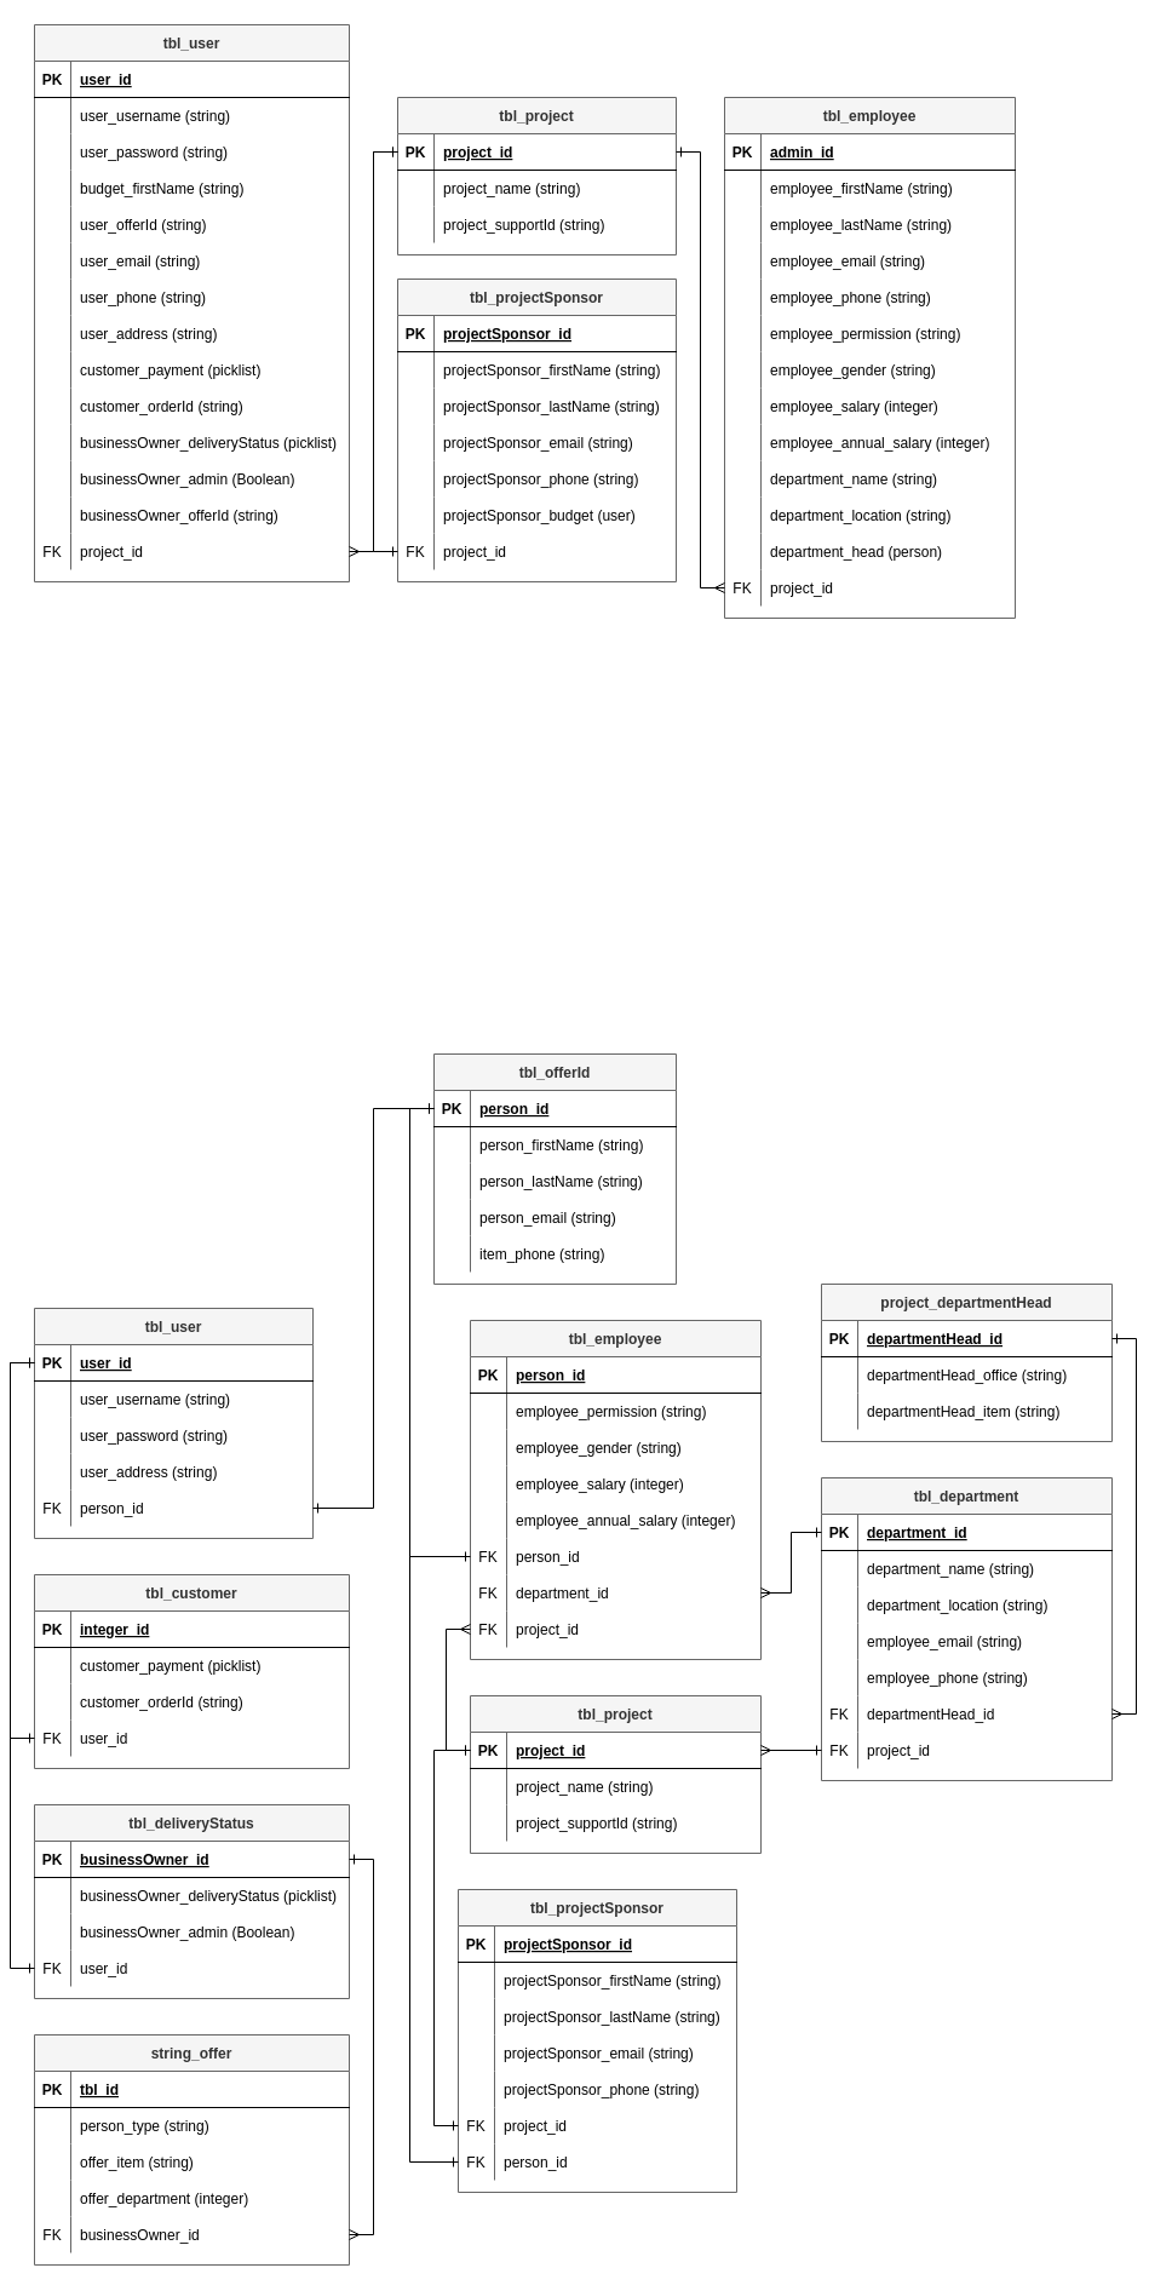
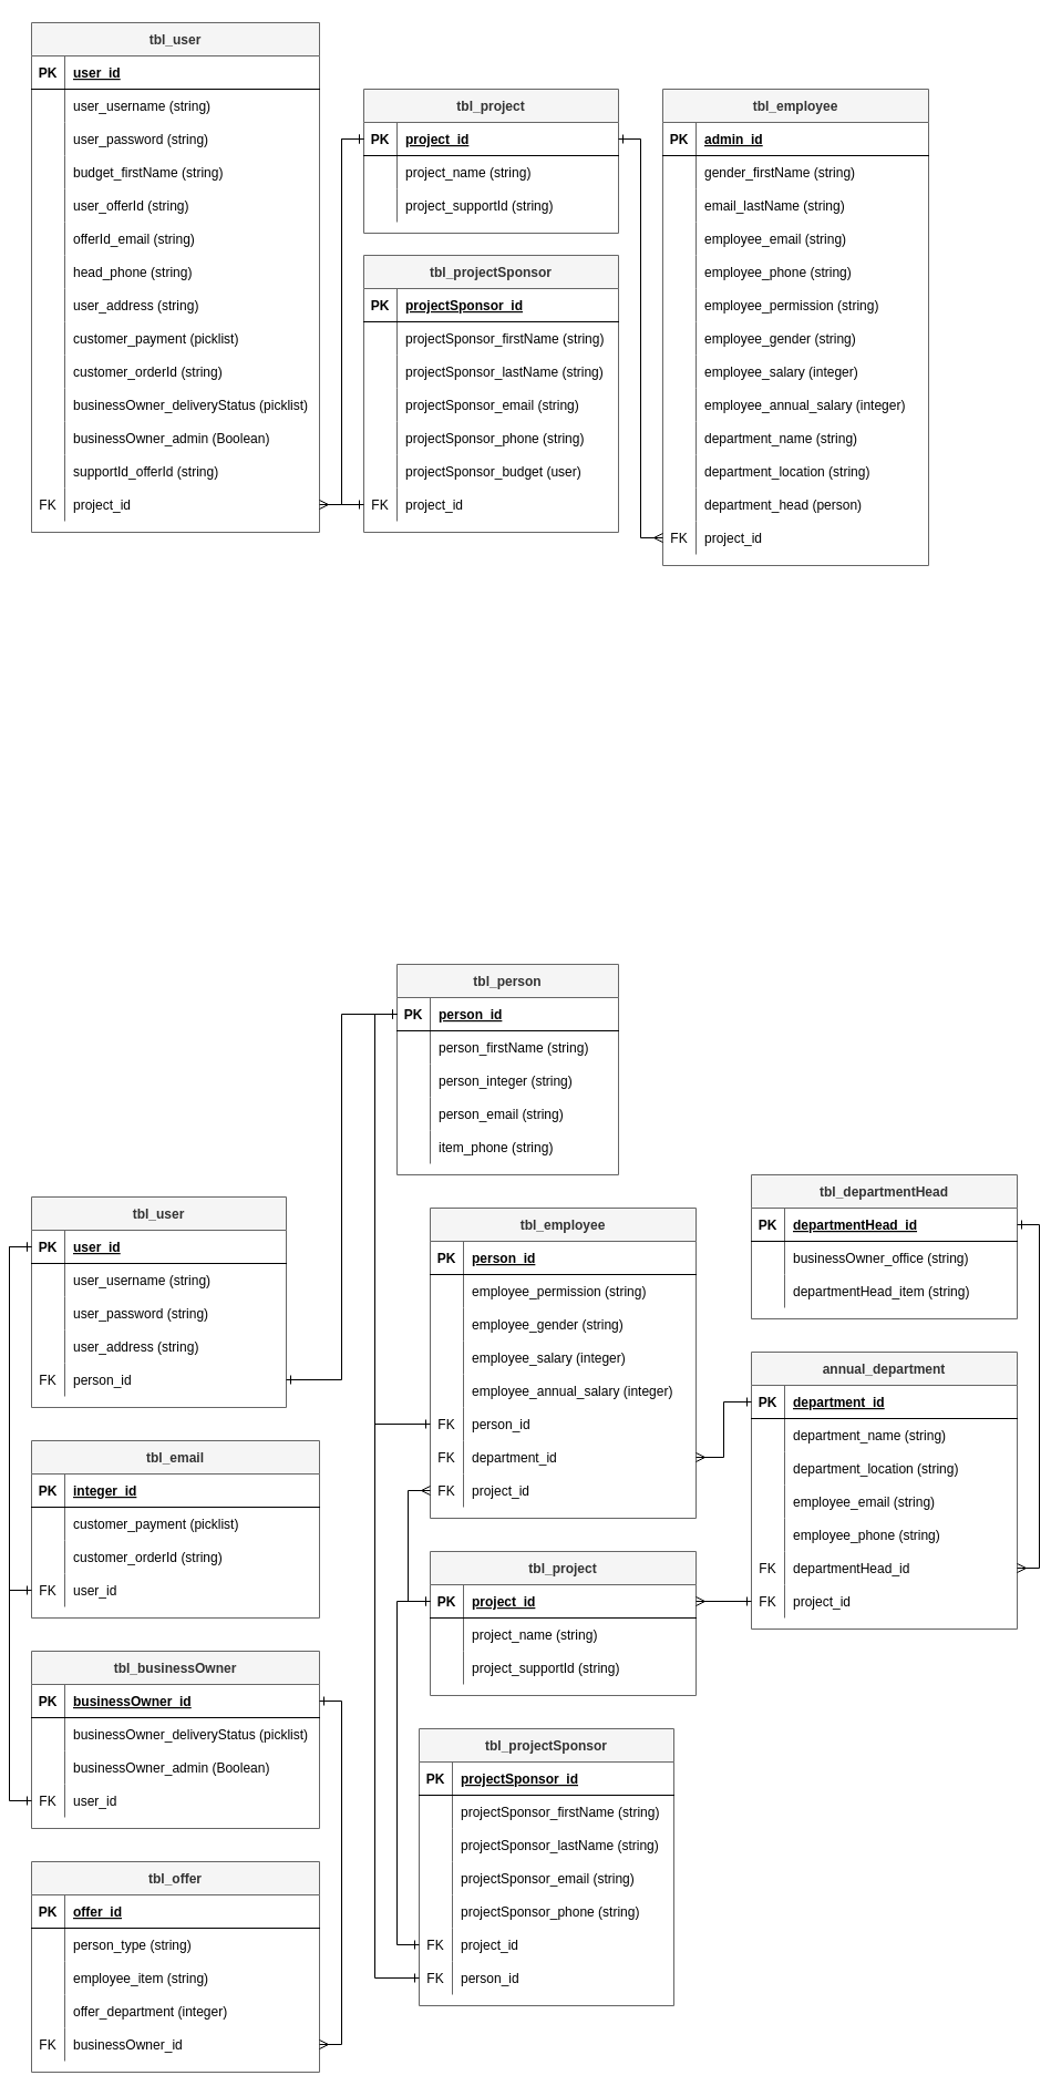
- <mxCell id="8" value="employee_firstName (string)" style="shape=partialRectangle;connectable=0;fillColor=none;top=0;left=0;bottom=0;right=0;align=left;spacingLeft=6;overflow=hidden;" parent="6" vertex="1"><mxGeometry x="30" width="210" height="30" as="geometry"><mxRectangle width="210" height="30" as="alternateBounds" /></mxGeometry></mxCell>
+ <mxCell id="8" value="gender_firstName (string)" style="shape=partialRectangle;connectable=0;fillColor=none;top=0;left=0;bottom=0;right=0;align=left;spacingLeft=6;overflow=hidden;" parent="6" vertex="1"><mxGeometry x="30" width="210" height="30" as="geometry"><mxRectangle width="210" height="30" as="alternateBounds" /></mxGeometry></mxCell>
- <mxCell id="11" value="employee_lastName (string)" style="shape=partialRectangle;connectable=0;fillColor=none;top=0;left=0;bottom=0;right=0;align=left;spacingLeft=6;overflow=hidden;" parent="9" vertex="1"><mxGeometry x="30" width="210" height="30" as="geometry"><mxRectangle width="210" height="30" as="alternateBounds" /></mxGeometry></mxCell>
+ <mxCell id="11" value="email_lastName (string)" style="shape=partialRectangle;connectable=0;fillColor=none;top=0;left=0;bottom=0;right=0;align=left;spacingLeft=6;overflow=hidden;" parent="9" vertex="1"><mxGeometry x="30" width="210" height="30" as="geometry"><mxRectangle width="210" height="30" as="alternateBounds" /></mxGeometry></mxCell>
- <mxCell id="70" value="user_email (string)" style="shape=partialRectangle;connectable=0;fillColor=none;top=0;left=0;bottom=0;right=0;align=left;spacingLeft=6;overflow=hidden;" parent="68" vertex="1"><mxGeometry x="30" width="230" height="30" as="geometry"><mxRectangle width="230" height="30" as="alternateBounds" /></mxGeometry></mxCell>
+ <mxCell id="70" value="offerId_email (string)" style="shape=partialRectangle;connectable=0;fillColor=none;top=0;left=0;bottom=0;right=0;align=left;spacingLeft=6;overflow=hidden;" parent="68" vertex="1"><mxGeometry x="30" width="230" height="30" as="geometry"><mxRectangle width="230" height="30" as="alternateBounds" /></mxGeometry></mxCell>
- <mxCell id="73" value="user_phone (string)" style="shape=partialRectangle;connectable=0;fillColor=none;top=0;left=0;bottom=0;right=0;align=left;spacingLeft=6;overflow=hidden;" parent="71" vertex="1"><mxGeometry x="30" width="230" height="30" as="geometry"><mxRectangle width="230" height="30" as="alternateBounds" /></mxGeometry></mxCell>
+ <mxCell id="73" value="head_phone (string)" style="shape=partialRectangle;connectable=0;fillColor=none;top=0;left=0;bottom=0;right=0;align=left;spacingLeft=6;overflow=hidden;" parent="71" vertex="1"><mxGeometry x="30" width="230" height="30" as="geometry"><mxRectangle width="230" height="30" as="alternateBounds" /></mxGeometry></mxCell>
- <mxCell id="91" value="businessOwner_offerId (string)" style="shape=partialRectangle;connectable=0;fillColor=none;top=0;left=0;bottom=0;right=0;align=left;spacingLeft=6;overflow=hidden;" parent="89" vertex="1"><mxGeometry x="30" width="230" height="30" as="geometry"><mxRectangle width="230" height="30" as="alternateBounds" /></mxGeometry></mxCell>
+ <mxCell id="91" value="supportId_offerId (string)" style="shape=partialRectangle;connectable=0;fillColor=none;top=0;left=0;bottom=0;right=0;align=left;spacingLeft=6;overflow=hidden;" parent="89" vertex="1"><mxGeometry x="30" width="230" height="30" as="geometry"><mxRectangle width="230" height="30" as="alternateBounds" /></mxGeometry></mxCell>
- <mxCell id="142" value="tbl_offerId" style="shape=table;startSize=30;container=1;collapsible=1;childLayout=tableLayout;fixedRows=1;rowLines=0;fontStyle=1;align=center;resizeLast=1;fillColor=#f5f5f5;fontColor=#333333;strokeColor=#666666;" parent="1" vertex="1"><mxGeometry x="350" y="870" width="200" height="190" as="geometry" /></mxCell>
+ <mxCell id="142" value="tbl_person" style="shape=table;startSize=30;container=1;collapsible=1;childLayout=tableLayout;fixedRows=1;rowLines=0;fontStyle=1;align=center;resizeLast=1;fillColor=#f5f5f5;fontColor=#333333;strokeColor=#666666;" parent="1" vertex="1"><mxGeometry x="350" y="870" width="200" height="190" as="geometry" /></mxCell>
- <mxCell id="151" value="person_lastName (string)" style="shape=partialRectangle;connectable=0;fillColor=none;top=0;left=0;bottom=0;right=0;align=left;spacingLeft=6;overflow=hidden;" parent="149" vertex="1"><mxGeometry x="30" width="170" height="30" as="geometry"><mxRectangle width="170" height="30" as="alternateBounds" /></mxGeometry></mxCell>
+ <mxCell id="151" value="person_integer (string)" style="shape=partialRectangle;connectable=0;fillColor=none;top=0;left=0;bottom=0;right=0;align=left;spacingLeft=6;overflow=hidden;" parent="149" vertex="1"><mxGeometry x="30" width="170" height="30" as="geometry"><mxRectangle width="170" height="30" as="alternateBounds" /></mxGeometry></mxCell>
- <mxCell id="279" value="project_departmentHead" style="shape=table;startSize=30;container=1;collapsible=1;childLayout=tableLayout;fixedRows=1;rowLines=0;fontStyle=1;align=center;resizeLast=1;fillColor=#f5f5f5;fontColor=#333333;strokeColor=#666666;" parent="1" vertex="1"><mxGeometry x="670" y="1060" width="240" height="130.0" as="geometry" /></mxCell>
+ <mxCell id="279" value="tbl_departmentHead" style="shape=table;startSize=30;container=1;collapsible=1;childLayout=tableLayout;fixedRows=1;rowLines=0;fontStyle=1;align=center;resizeLast=1;fillColor=#f5f5f5;fontColor=#333333;strokeColor=#666666;" parent="1" vertex="1"><mxGeometry x="670" y="1060" width="240" height="130.0" as="geometry" /></mxCell>
- <mxCell id="285" value="departmentHead_office (string)" style="shape=partialRectangle;connectable=0;fillColor=none;top=0;left=0;bottom=0;right=0;align=left;spacingLeft=6;overflow=hidden;" parent="283" vertex="1"><mxGeometry x="30" width="210" height="30" as="geometry"><mxRectangle width="210" height="30" as="alternateBounds" /></mxGeometry></mxCell>
+ <mxCell id="285" value="businessOwner_office (string)" style="shape=partialRectangle;connectable=0;fillColor=none;top=0;left=0;bottom=0;right=0;align=left;spacingLeft=6;overflow=hidden;" parent="283" vertex="1"><mxGeometry x="30" width="210" height="30" as="geometry"><mxRectangle width="210" height="30" as="alternateBounds" /></mxGeometry></mxCell>
- <mxCell id="120" value="tbl_department" style="shape=table;startSize=30;container=1;collapsible=1;childLayout=tableLayout;fixedRows=1;rowLines=0;fontStyle=1;align=center;resizeLast=1;fillColor=#f5f5f5;fontColor=#333333;strokeColor=#666666;" parent="1" vertex="1"><mxGeometry x="670" y="1220" width="240" height="250.0" as="geometry" /></mxCell>
+ <mxCell id="120" value="annual_department" style="shape=table;startSize=30;container=1;collapsible=1;childLayout=tableLayout;fixedRows=1;rowLines=0;fontStyle=1;align=center;resizeLast=1;fillColor=#f5f5f5;fontColor=#333333;strokeColor=#666666;" parent="1" vertex="1"><mxGeometry x="670" y="1220" width="240" height="250.0" as="geometry" /></mxCell>
- <mxCell id="234" value="tbl_customer" style="shape=table;startSize=30;container=1;collapsible=1;childLayout=tableLayout;fixedRows=1;rowLines=0;fontStyle=1;align=center;resizeLast=1;fillColor=#f5f5f5;fontColor=#333333;strokeColor=#666666;" parent="1" vertex="1"><mxGeometry x="20" y="1300" width="260" height="160" as="geometry" /></mxCell>
+ <mxCell id="234" value="tbl_email" style="shape=table;startSize=30;container=1;collapsible=1;childLayout=tableLayout;fixedRows=1;rowLines=0;fontStyle=1;align=center;resizeLast=1;fillColor=#f5f5f5;fontColor=#333333;strokeColor=#666666;" parent="1" vertex="1"><mxGeometry x="20" y="1300" width="260" height="160" as="geometry" /></mxCell>
- <mxCell id="247" value="tbl_deliveryStatus" style="shape=table;startSize=30;container=1;collapsible=1;childLayout=tableLayout;fixedRows=1;rowLines=0;fontStyle=1;align=center;resizeLast=1;fillColor=#f5f5f5;fontColor=#333333;strokeColor=#666666;" parent="1" vertex="1"><mxGeometry x="20" y="1490" width="260" height="160" as="geometry" /></mxCell>
+ <mxCell id="247" value="tbl_businessOwner" style="shape=table;startSize=30;container=1;collapsible=1;childLayout=tableLayout;fixedRows=1;rowLines=0;fontStyle=1;align=center;resizeLast=1;fillColor=#f5f5f5;fontColor=#333333;strokeColor=#666666;" parent="1" vertex="1"><mxGeometry x="20" y="1490" width="260" height="160" as="geometry" /></mxCell>
- <mxCell id="260" value="string_offer" style="shape=table;startSize=30;container=1;collapsible=1;childLayout=tableLayout;fixedRows=1;rowLines=0;fontStyle=1;align=center;resizeLast=1;fillColor=#f5f5f5;fontColor=#333333;strokeColor=#666666;" parent="1" vertex="1"><mxGeometry x="20" y="1680" width="260" height="190" as="geometry" /></mxCell>
+ <mxCell id="260" value="tbl_offer" style="shape=table;startSize=30;container=1;collapsible=1;childLayout=tableLayout;fixedRows=1;rowLines=0;fontStyle=1;align=center;resizeLast=1;fillColor=#f5f5f5;fontColor=#333333;strokeColor=#666666;" parent="1" vertex="1"><mxGeometry x="20" y="1680" width="260" height="190" as="geometry" /></mxCell>
- <mxCell id="263" value="tbl_id" style="shape=partialRectangle;connectable=0;fillColor=none;top=0;left=0;bottom=0;right=0;align=left;spacingLeft=6;fontStyle=5;overflow=hidden;" parent="261" vertex="1"><mxGeometry x="30" width="230" height="30" as="geometry"><mxRectangle width="230" height="30" as="alternateBounds" /></mxGeometry></mxCell>
+ <mxCell id="263" value="offer_id" style="shape=partialRectangle;connectable=0;fillColor=none;top=0;left=0;bottom=0;right=0;align=left;spacingLeft=6;fontStyle=5;overflow=hidden;" parent="261" vertex="1"><mxGeometry x="30" width="230" height="30" as="geometry"><mxRectangle width="230" height="30" as="alternateBounds" /></mxGeometry></mxCell>
- <mxCell id="269" value="offer_item (string)" style="shape=partialRectangle;connectable=0;fillColor=none;top=0;left=0;bottom=0;right=0;align=left;spacingLeft=6;overflow=hidden;" parent="267" vertex="1"><mxGeometry x="30" width="230" height="30" as="geometry"><mxRectangle width="230" height="30" as="alternateBounds" /></mxGeometry></mxCell>
+ <mxCell id="269" value="employee_item (string)" style="shape=partialRectangle;connectable=0;fillColor=none;top=0;left=0;bottom=0;right=0;align=left;spacingLeft=6;overflow=hidden;" parent="267" vertex="1"><mxGeometry x="30" width="230" height="30" as="geometry"><mxRectangle width="230" height="30" as="alternateBounds" /></mxGeometry></mxCell>
